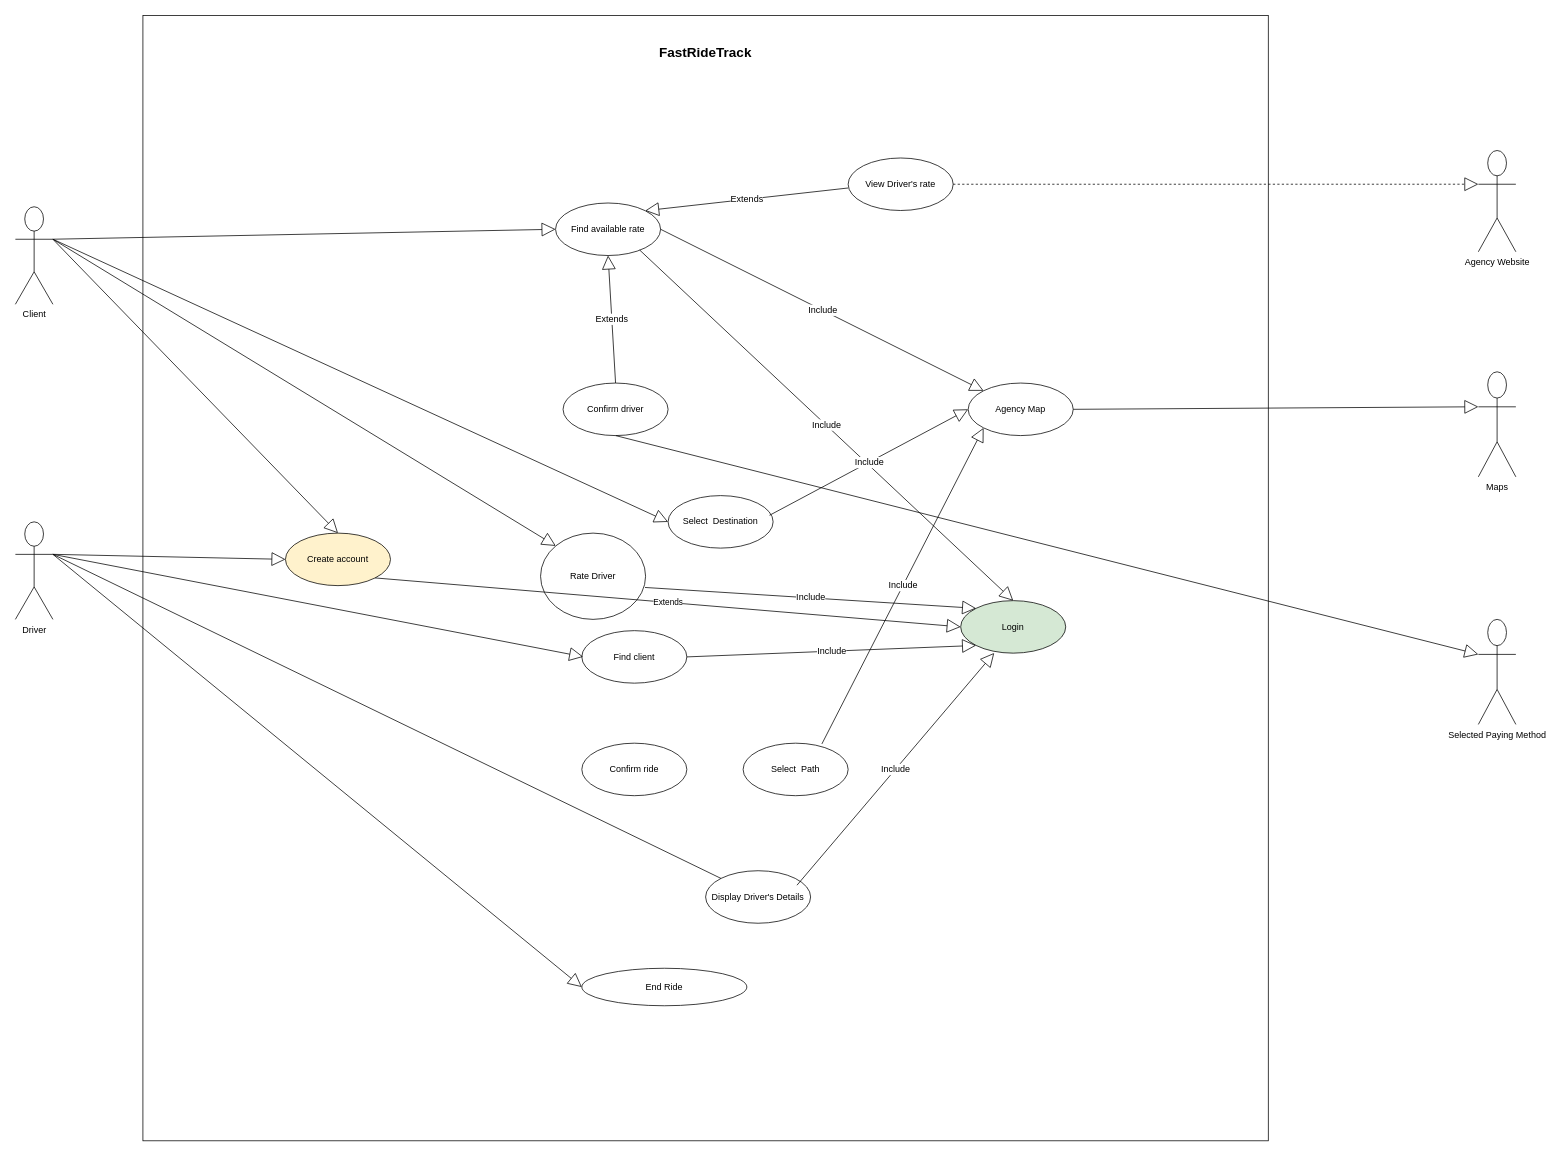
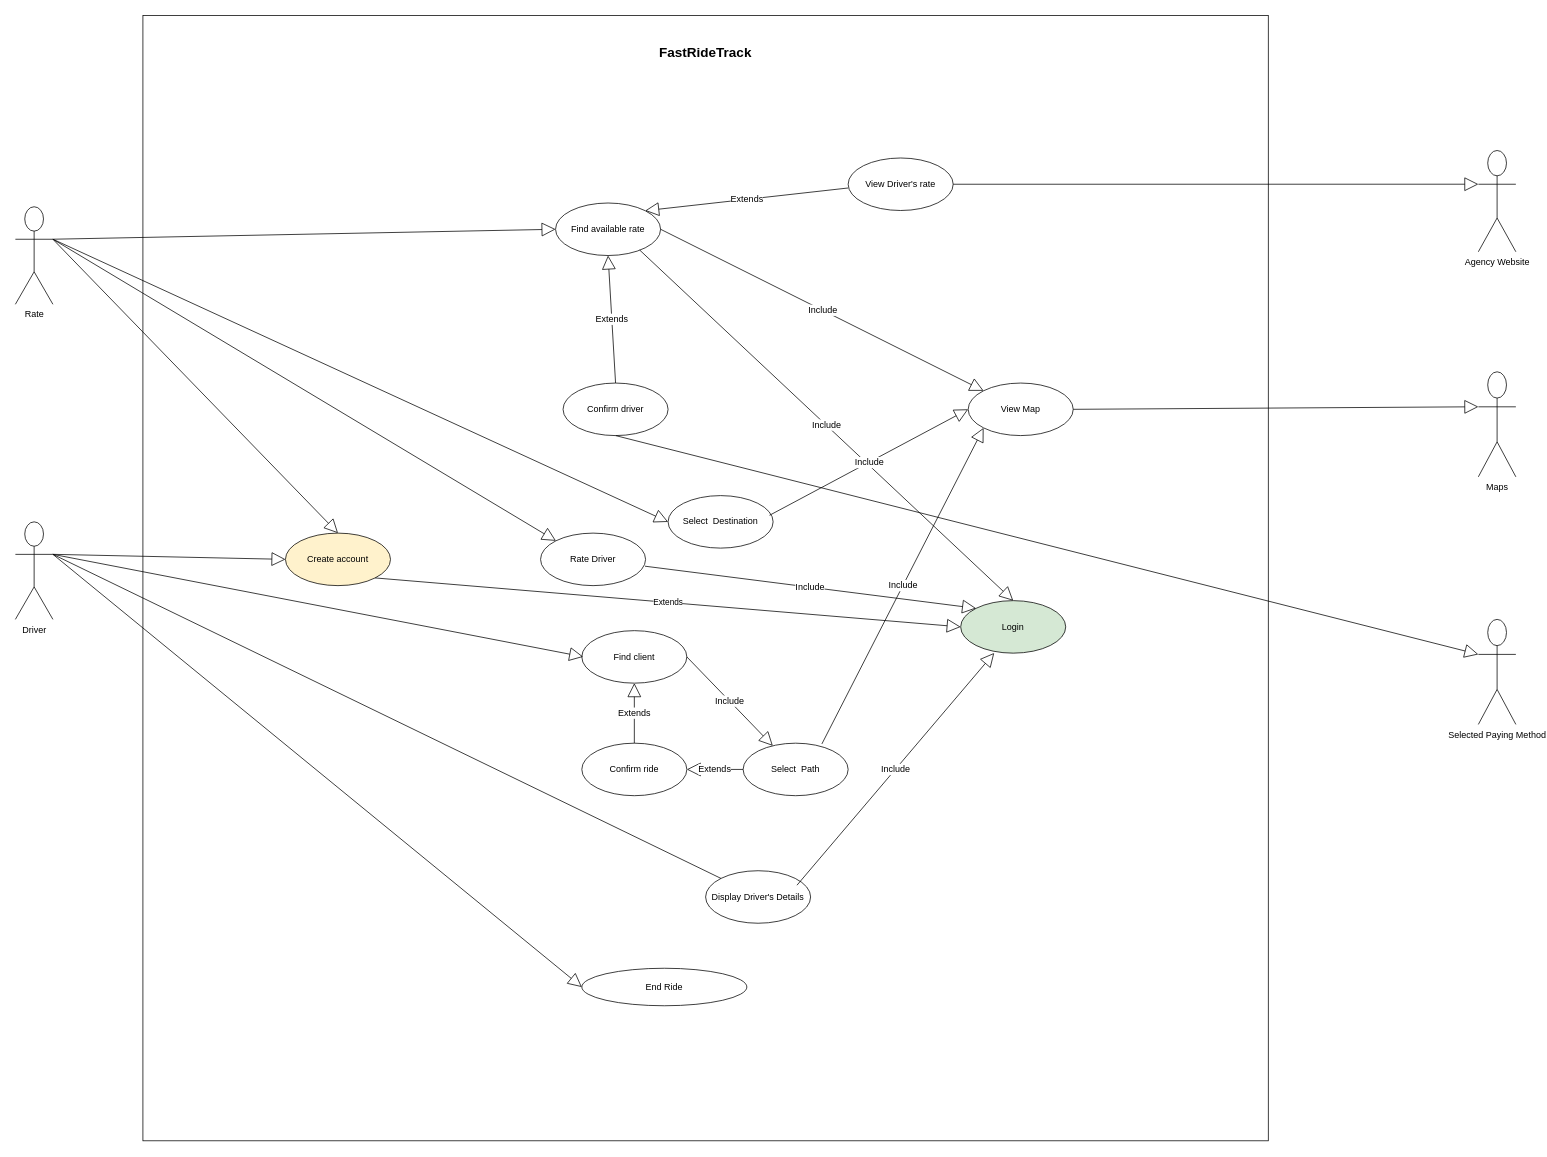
- <mxCell id="23" value="" style="endArrow=block;endSize=16;endFill=0;html=1;rounded=0;fontFamily=Helvetica;fontSize=12;fontColor=default;exitX=1;exitY=0.5;exitDx=0;exitDy=0;entryX=0;entryY=0.333;entryDx=0;entryDy=0;entryPerimeter=0;dashed=1;" parent="1" source="21" target="5" edge="1"><mxGeometry width="160" relative="1" as="geometry"><mxPoint x="790" y="270" as="sourcePoint" /><mxPoint x="950" y="270" as="targetPoint" /></mxGeometry></mxCell>
+ <mxCell id="23" value="" style="endArrow=block;endSize=16;endFill=0;html=1;rounded=0;fontFamily=Helvetica;fontSize=12;fontColor=default;exitX=1;exitY=0.5;exitDx=0;exitDy=0;entryX=0;entryY=0.333;entryDx=0;entryDy=0;entryPerimeter=0;" parent="1" source="21" target="5" edge="1"><mxGeometry width="160" relative="1" as="geometry"><mxPoint x="790" y="270" as="sourcePoint" /><mxPoint x="950" y="270" as="targetPoint" /></mxGeometry></mxCell>
- <mxCell id="3" value="Client" style="shape=umlActor;verticalLabelPosition=bottom;verticalAlign=top;html=1;outlineConnect=0;" parent="1" vertex="1"><mxGeometry x="20" y="275" width="50" height="130" as="geometry" /></mxCell>
+ <mxCell id="3" value="Rate" style="shape=umlActor;verticalLabelPosition=bottom;verticalAlign=top;html=1;outlineConnect=0;" parent="1" vertex="1"><mxGeometry x="20" y="275" width="50" height="130" as="geometry" /></mxCell>
- <mxCell id="9" value="Agency Map" style="ellipse;whiteSpace=wrap;html=1;strokeColor=default;align=center;verticalAlign=middle;fontFamily=Helvetica;fontSize=12;fontColor=default;fillColor=default;" parent="1" vertex="1"><mxGeometry x="1290" y="510" width="140" height="70" as="geometry" /></mxCell>
+ <mxCell id="9" value="View Map" style="ellipse;whiteSpace=wrap;html=1;strokeColor=default;align=center;verticalAlign=middle;fontFamily=Helvetica;fontSize=12;fontColor=default;fillColor=default;" parent="1" vertex="1"><mxGeometry x="1290" y="510" width="140" height="70" as="geometry" /></mxCell>
- <mxCell id="31" value="Rate Driver" style="ellipse;whiteSpace=wrap;html=1;strokeColor=default;align=center;verticalAlign=middle;fontFamily=Helvetica;fontSize=12;fontColor=default;fillColor=default;" parent="1" vertex="1"><mxGeometry x="720" y="710" width="140" height="115" as="geometry" /></mxCell>
+ <mxCell id="31" value="Rate Driver" style="ellipse;whiteSpace=wrap;html=1;strokeColor=default;align=center;verticalAlign=middle;fontFamily=Helvetica;fontSize=12;fontColor=default;fillColor=default;" parent="1" vertex="1"><mxGeometry x="720" y="710" width="140" height="70" as="geometry" /></mxCell>
- <mxCell id="17" value="Include" style="endArrow=block;endSize=16;endFill=0;html=1;rounded=0;fontFamily=Helvetica;fontSize=12;fontColor=default;exitX=1;exitY=0.5;exitDx=0;exitDy=0;entryX=0;entryY=1;entryDx=0;entryDy=0;" parent="1" source="14" target="7" edge="1"><mxGeometry width="160" relative="1" as="geometry"><mxPoint x="820" y="550" as="sourcePoint" /><mxPoint x="980" y="550" as="targetPoint" /></mxGeometry></mxCell>
+ <mxCell id="17" value="Include" style="endArrow=block;endSize=16;endFill=0;html=1;rounded=0;fontFamily=Helvetica;fontSize=12;fontColor=default;exitX=1;exitY=0.5;exitDx=0;exitDy=0;" parent="1" source="14" target="26" edge="1"><mxGeometry width="160" relative="1" as="geometry"><mxPoint x="820" y="550" as="sourcePoint" /><mxPoint x="980" y="550" as="targetPoint" /></mxGeometry></mxCell>
+ <mxCell id="20" value="Extends" style="endArrow=block;endSize=16;endFill=0;html=1;rounded=0;fontFamily=Helvetica;fontSize=12;fontColor=default;exitX=0.5;exitY=0;exitDx=0;exitDy=0;entryX=0.5;entryY=1;entryDx=0;entryDy=0;" parent="1" source="19" target="14" edge="1"><mxGeometry width="160" relative="1" as="geometry"><mxPoint x="990" y="610" as="sourcePoint" /><mxPoint x="1150" y="610" as="targetPoint" /></mxGeometry></mxCell>
+ <mxCell id="27" value="Extends" style="endArrow=block;endSize=16;endFill=0;html=1;rounded=0;fontFamily=Helvetica;fontSize=12;fontColor=default;exitX=0;exitY=0.5;exitDx=0;exitDy=0;entryX=1;entryY=0.5;entryDx=0;entryDy=0;" parent="1" source="26" target="19" edge="1"><mxGeometry width="160" relative="1" as="geometry"><mxPoint x="1007.753" y="1000.251" as="sourcePoint" /><mxPoint x="920" y="1025" as="targetPoint" /></mxGeometry></mxCell>
